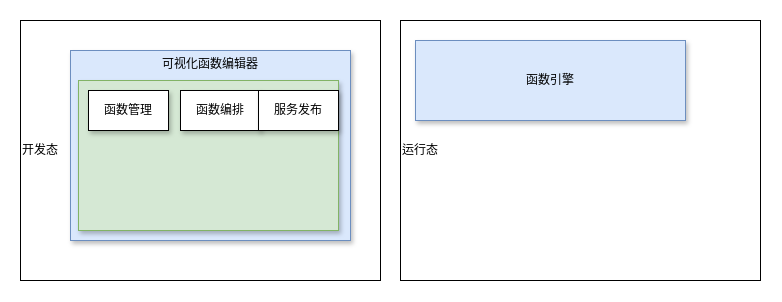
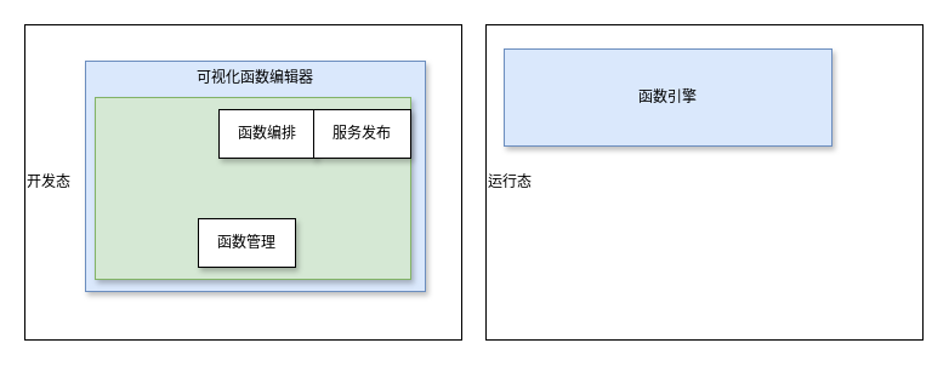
- <mxCell id="7" value="函数管理" style="rounded=0;whiteSpace=wrap;html=1;shadow=1;" parent="1" vertex="1"><mxGeometry x="88" y="90" width="80" height="40" as="geometry" /></mxCell>
+ <mxCell id="7" value="函数管理" style="rounded=0;whiteSpace=wrap;html=1;shadow=1;" parent="1" vertex="1"><mxGeometry x="163" y="180" width="80" height="40" as="geometry" /></mxCell>
